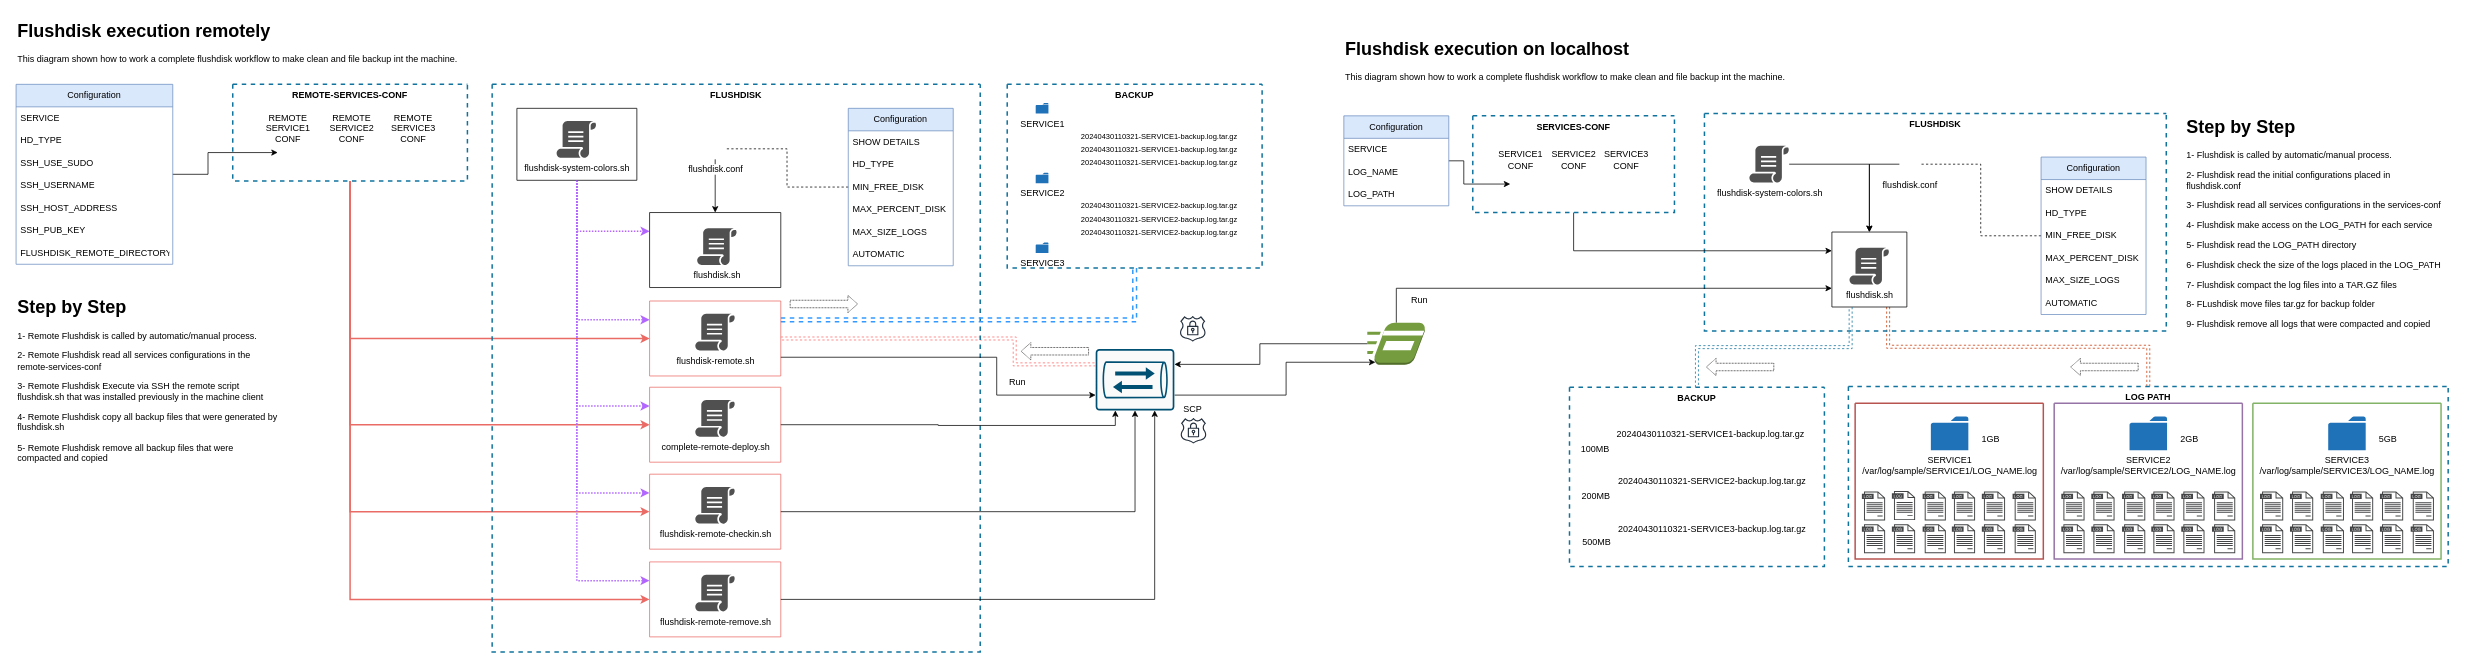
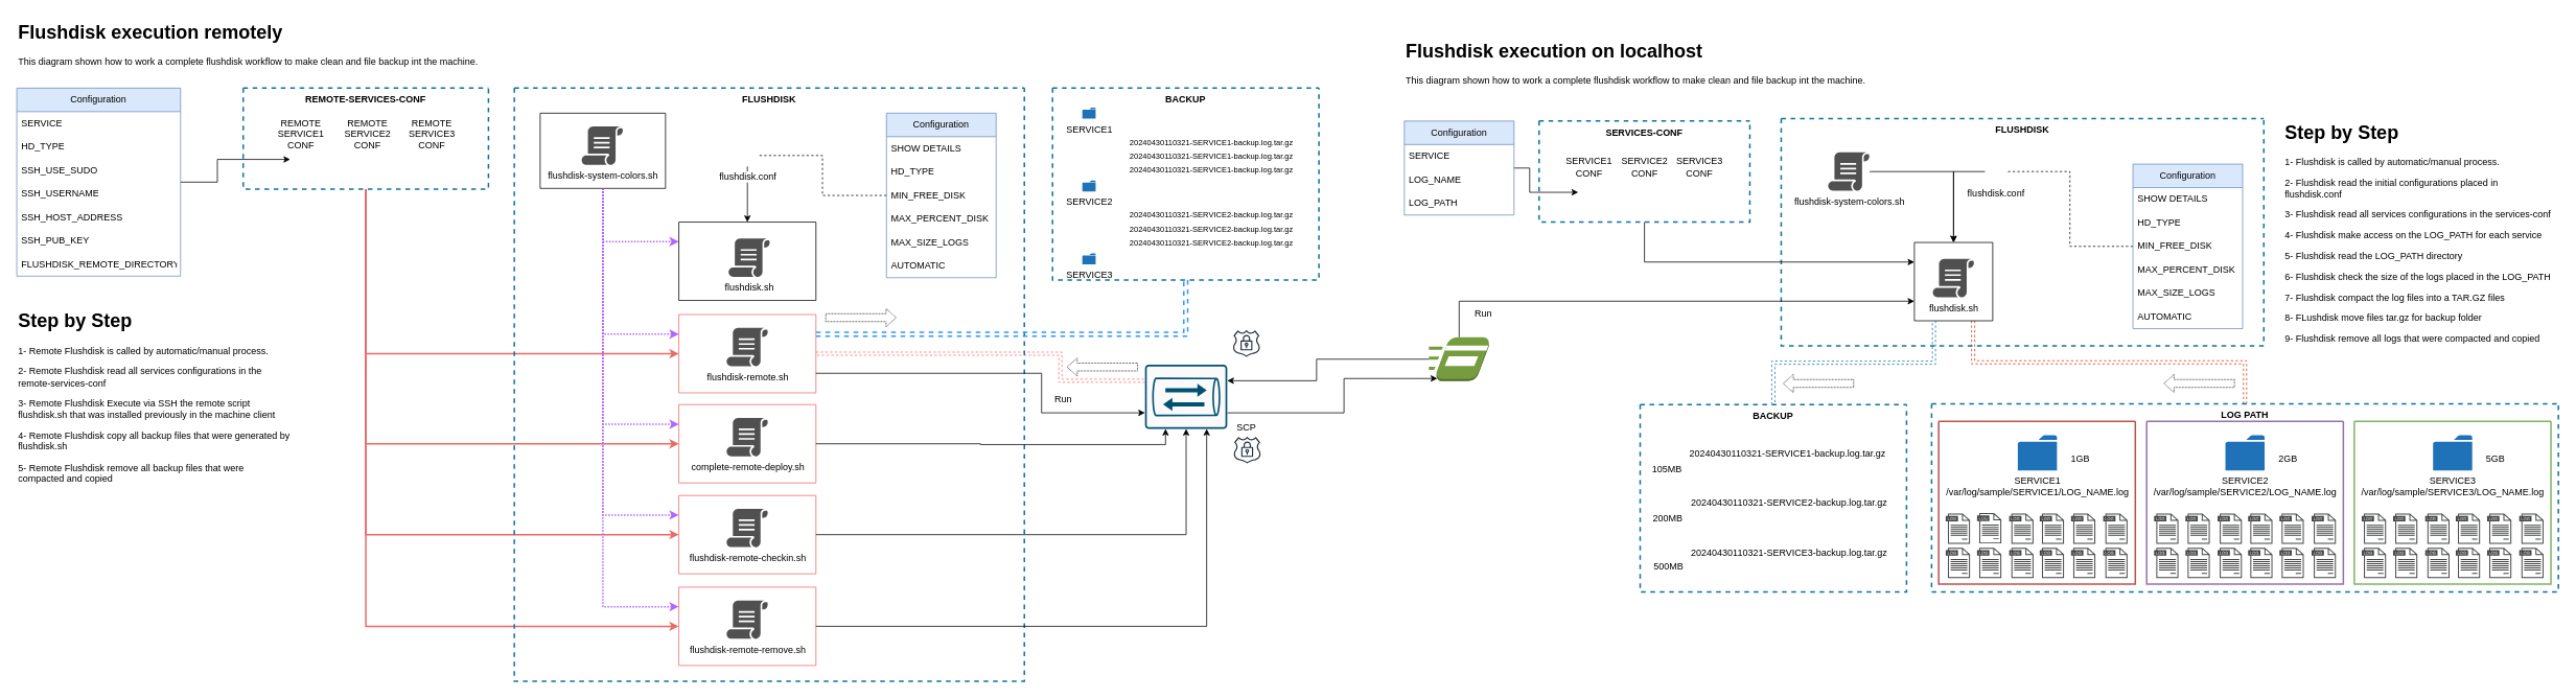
- <mxCell id="120" value="100MB" style="text;html=1;align=center;verticalAlign=middle;whiteSpace=wrap;rounded=0;" parent="114" vertex="1"><mxGeometry x="10" y="76" width="49" height="14" as="geometry" /></mxCell>
+ <mxCell id="120" value="105MB" style="text;html=1;align=center;verticalAlign=middle;whiteSpace=wrap;rounded=0;" parent="114" vertex="1"><mxGeometry x="10" y="76" width="49" height="14" as="geometry" /></mxCell>
